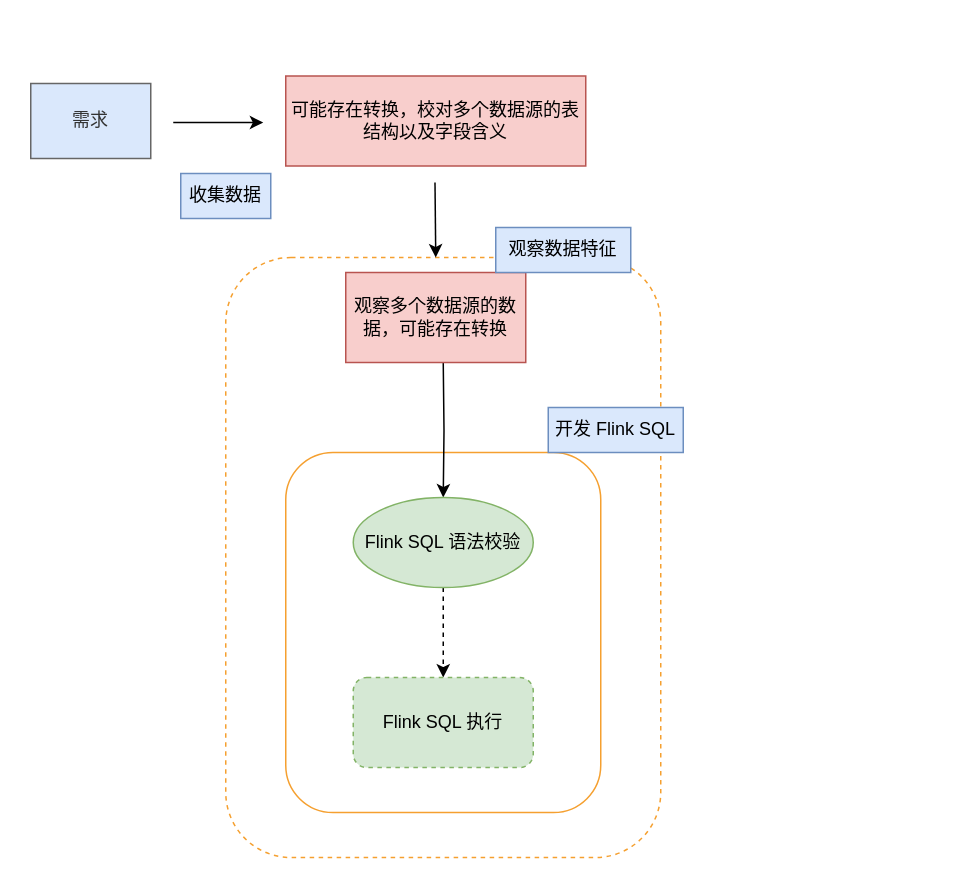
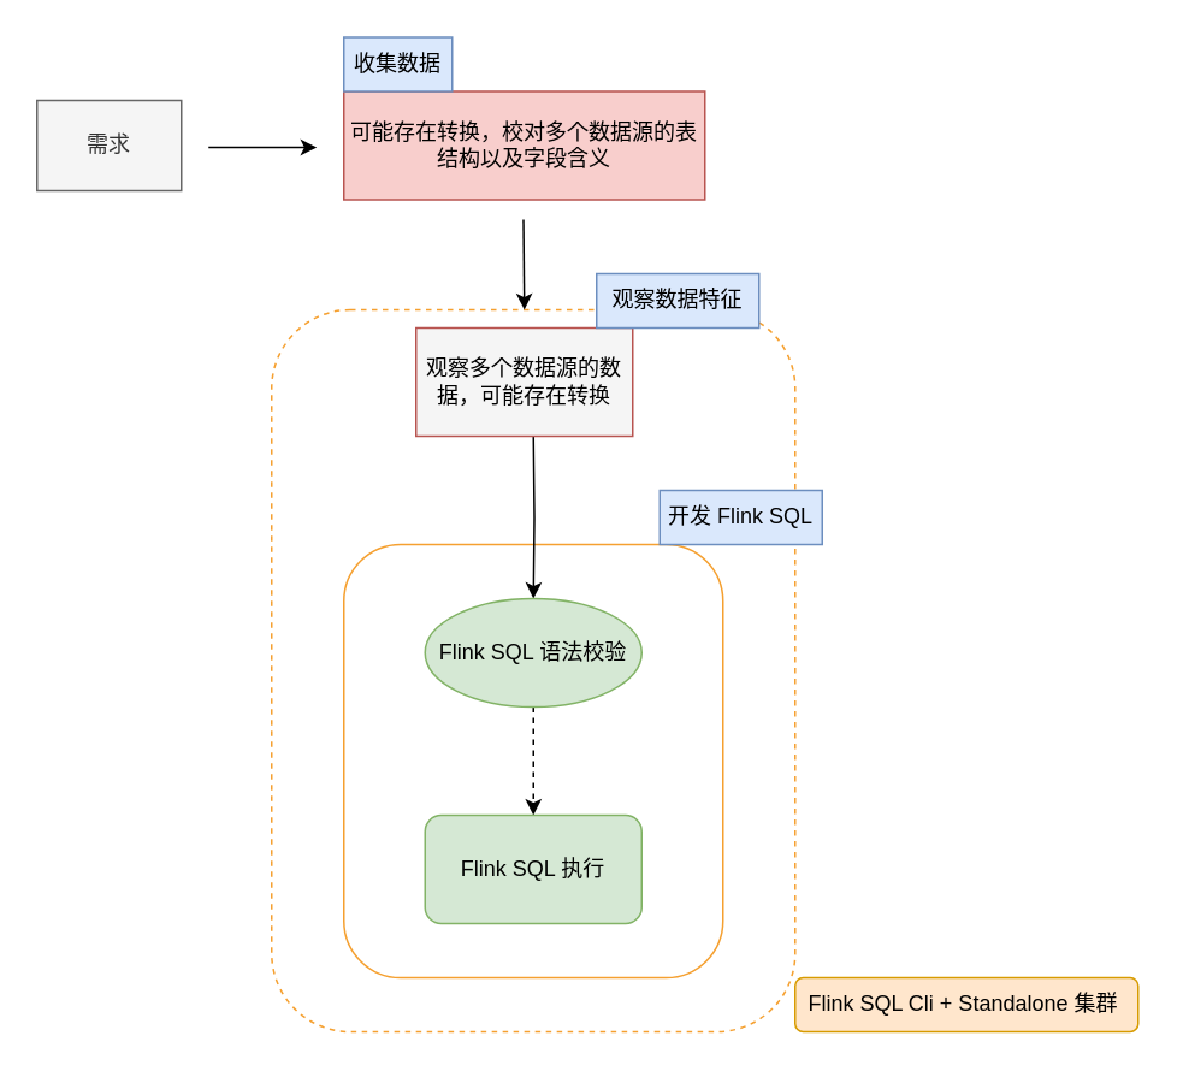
- <mxCell id="4" value="需求" style="rounded=0;whiteSpace=wrap;html=1;fillColor=#dae8fc;fontColor=#333333;strokeColor=#666666;" parent="1" vertex="1"><mxGeometry x="20" y="55" width="80" height="50" as="geometry" /></mxCell>
+ <mxCell id="4" value="需求" style="rounded=0;whiteSpace=wrap;html=1;fillColor=#f5f5f5;fontColor=#333333;strokeColor=#666666;" parent="1" vertex="1"><mxGeometry x="20" y="55" width="80" height="50" as="geometry" /></mxCell>
- <mxCell id="10" value="收集数据" style="text;html=1;align=center;verticalAlign=middle;whiteSpace=wrap;rounded=0;fillColor=#dae8fc;strokeColor=#6c8ebf;" parent="1" vertex="1"><mxGeometry x="120" y="115" width="60" height="30" as="geometry" /></mxCell>
+ <mxCell id="10" value="收集数据" style="text;html=1;align=center;verticalAlign=middle;whiteSpace=wrap;rounded=0;fillColor=#dae8fc;strokeColor=#6c8ebf;" parent="1" vertex="1"><mxGeometry x="190" y="20" width="60" height="30" as="geometry" /></mxCell>
- <mxCell id="8" value="观察多个数据源的数据，可能存在转换" style="rounded=0;whiteSpace=wrap;html=1;fillColor=#f8cecc;strokeColor=#b85450;" parent="1" vertex="1"><mxGeometry x="230" y="181" width="120" height="60" as="geometry" /></mxCell>
+ <mxCell id="8" value="观察多个数据源的数据，可能存在转换" style="rounded=0;whiteSpace=wrap;html=1;fillColor=#f5f5f5;strokeColor=#b85450;" parent="1" vertex="1"><mxGeometry x="230" y="181" width="120" height="60" as="geometry" /></mxCell>
- <mxCell id="14" value="Flink SQL 执行" style="rounded=1;whiteSpace=wrap;html=1;fillColor=#d5e8d4;strokeColor=#82b366;dashed=1;" parent="1" vertex="1"><mxGeometry x="235" y="451" width="120" height="60" as="geometry" /></mxCell>
+ <mxCell id="14" value="Flink SQL 执行" style="rounded=1;whiteSpace=wrap;html=1;fillColor=#d5e8d4;strokeColor=#82b366;" parent="1" vertex="1"><mxGeometry x="235" y="451" width="120" height="60" as="geometry" /></mxCell>
+ <mxCell id="16" value="Flink SQL Cli + Standalone 集群&amp;nbsp;" style="text;html=1;align=center;verticalAlign=middle;whiteSpace=wrap;rounded=1;fillColor=#ffe6cc;strokeColor=#d79b00;" parent="1" vertex="1"><mxGeometry x="440" y="541" width="190" height="30" as="geometry" /></mxCell>
